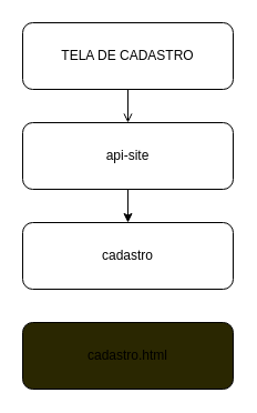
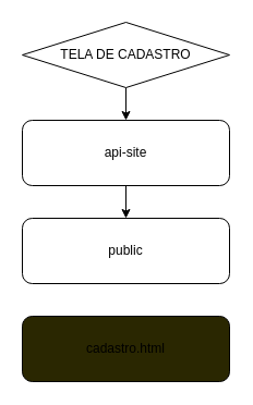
- <mxCell id="3" value="TELA DE CADASTRO" style="rounded=1;whiteSpace=wrap;html=1;" parent="1" vertex="1"><mxGeometry x="20" y="20" width="190" height="60" as="geometry" /></mxCell>
+ <mxCell id="3" value="TELA DE CADASTRO" style="rhombus;whiteSpace=wrap;html=1;" parent="1" vertex="1"><mxGeometry x="20" y="20" width="190" height="60" as="geometry" /></mxCell>
- <mxCell id="2" style="edgeStyle=orthogonalEdgeStyle;rounded=0;orthogonalLoop=1;jettySize=auto;html=1;endArrow=open;" parent="1" source="3" target="5" edge="1"><mxGeometry relative="1" as="geometry" /></mxCell>
+ <mxCell id="2" style="edgeStyle=orthogonalEdgeStyle;rounded=0;orthogonalLoop=1;jettySize=auto;html=1;" parent="1" source="3" target="5" edge="1"><mxGeometry relative="1" as="geometry" /></mxCell>
- <mxCell id="6" value="cadastro" style="rounded=1;whiteSpace=wrap;html=1;" parent="1" vertex="1"><mxGeometry x="20" y="200" width="190" height="60" as="geometry" /></mxCell>
+ <mxCell id="6" value="public" style="rounded=1;whiteSpace=wrap;html=1;" parent="1" vertex="1"><mxGeometry x="20" y="200" width="190" height="60" as="geometry" /></mxCell>
